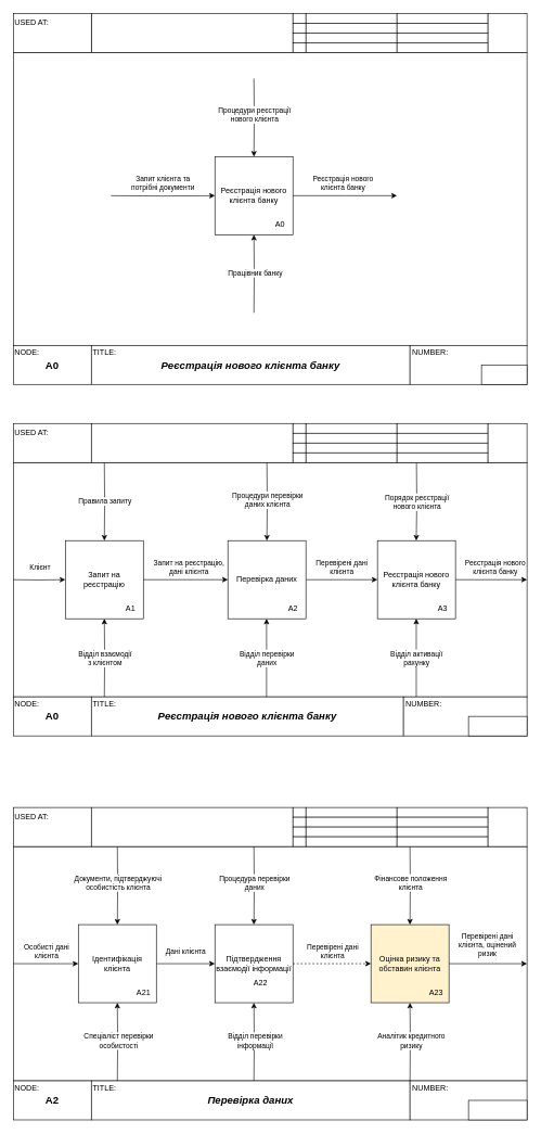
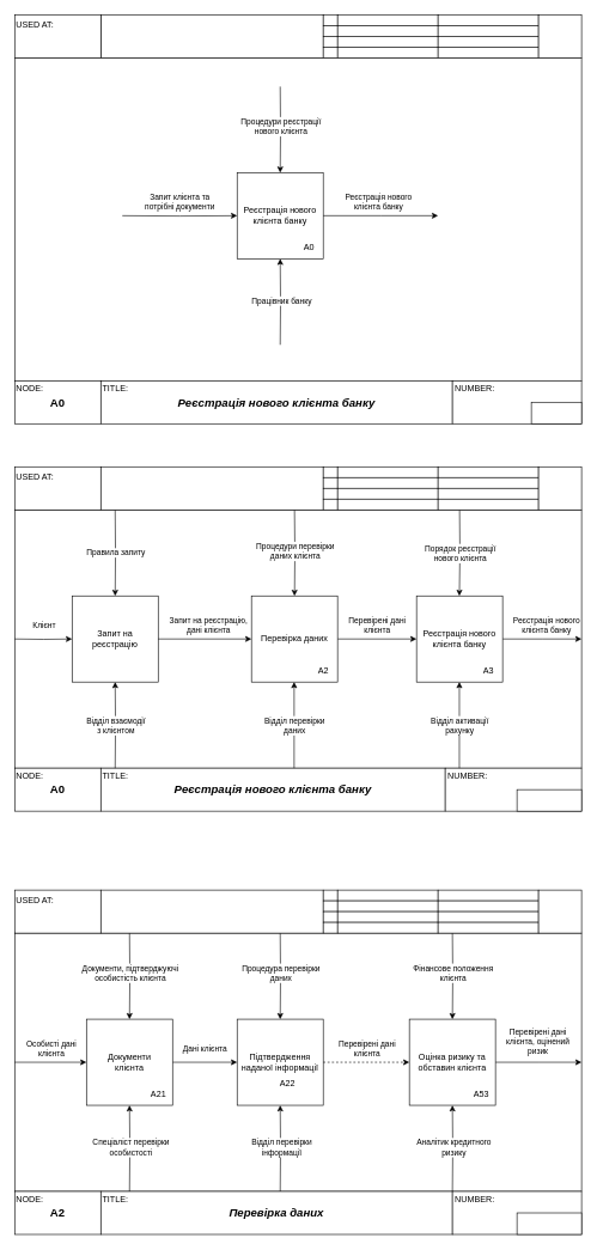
- <mxCell id="127" value="A1" style="text;html=1;align=center;verticalAlign=middle;resizable=0;points=[];autosize=1;strokeColor=none;fillColor=none;" vertex="1" parent="1"><mxGeometry x="180" y="920" width="40" height="30" as="geometry" /></mxCell>
- <mxCell id="57" value="Ідентифікація&lt;br&gt;клієнта" style="rounded=0;whiteSpace=wrap;html=1;" parent="1" vertex="1"><mxGeometry x="120" y="1420" width="120" height="120" as="geometry" /></mxCell>
+ <mxCell id="57" value="Документи&lt;br&gt;клієнта" style="rounded=0;whiteSpace=wrap;html=1;" parent="1" vertex="1"><mxGeometry x="120" y="1420" width="120" height="120" as="geometry" /></mxCell>
- <mxCell id="41" value="Підтвердження взаємодії інформації" style="rounded=0;whiteSpace=wrap;html=1;" parent="1" vertex="1"><mxGeometry x="330" y="1420" width="120" height="120" as="geometry" /></mxCell>
+ <mxCell id="41" value="Підтвердження наданої інформації" style="rounded=0;whiteSpace=wrap;html=1;" parent="1" vertex="1"><mxGeometry x="330" y="1420" width="120" height="120" as="geometry" /></mxCell>
- <mxCell id="52" value="Оцінка ризику та&lt;br&gt;обставин клієнта" style="rounded=0;whiteSpace=wrap;html=1;fillColor=#fff2cc;" parent="1" vertex="1"><mxGeometry x="570" y="1420" width="120" height="120" as="geometry" /></mxCell>
+ <mxCell id="52" value="Оцінка ризику та&lt;br&gt;обставин клієнта" style="rounded=0;whiteSpace=wrap;html=1;" parent="1" vertex="1"><mxGeometry x="570" y="1420" width="120" height="120" as="geometry" /></mxCell>
- <mxCell id="132" value="A23" style="text;html=1;align=center;verticalAlign=middle;resizable=0;points=[];autosize=1;strokeColor=none;fillColor=none;" vertex="1" parent="1"><mxGeometry x="650" y="1510" width="40" height="30" as="geometry" /></mxCell>
+ <mxCell id="132" value="A53" style="text;html=1;align=center;verticalAlign=middle;resizable=0;points=[];autosize=1;strokeColor=none;fillColor=none;" vertex="1" parent="1"><mxGeometry x="650" y="1510" width="40" height="30" as="geometry" /></mxCell>
